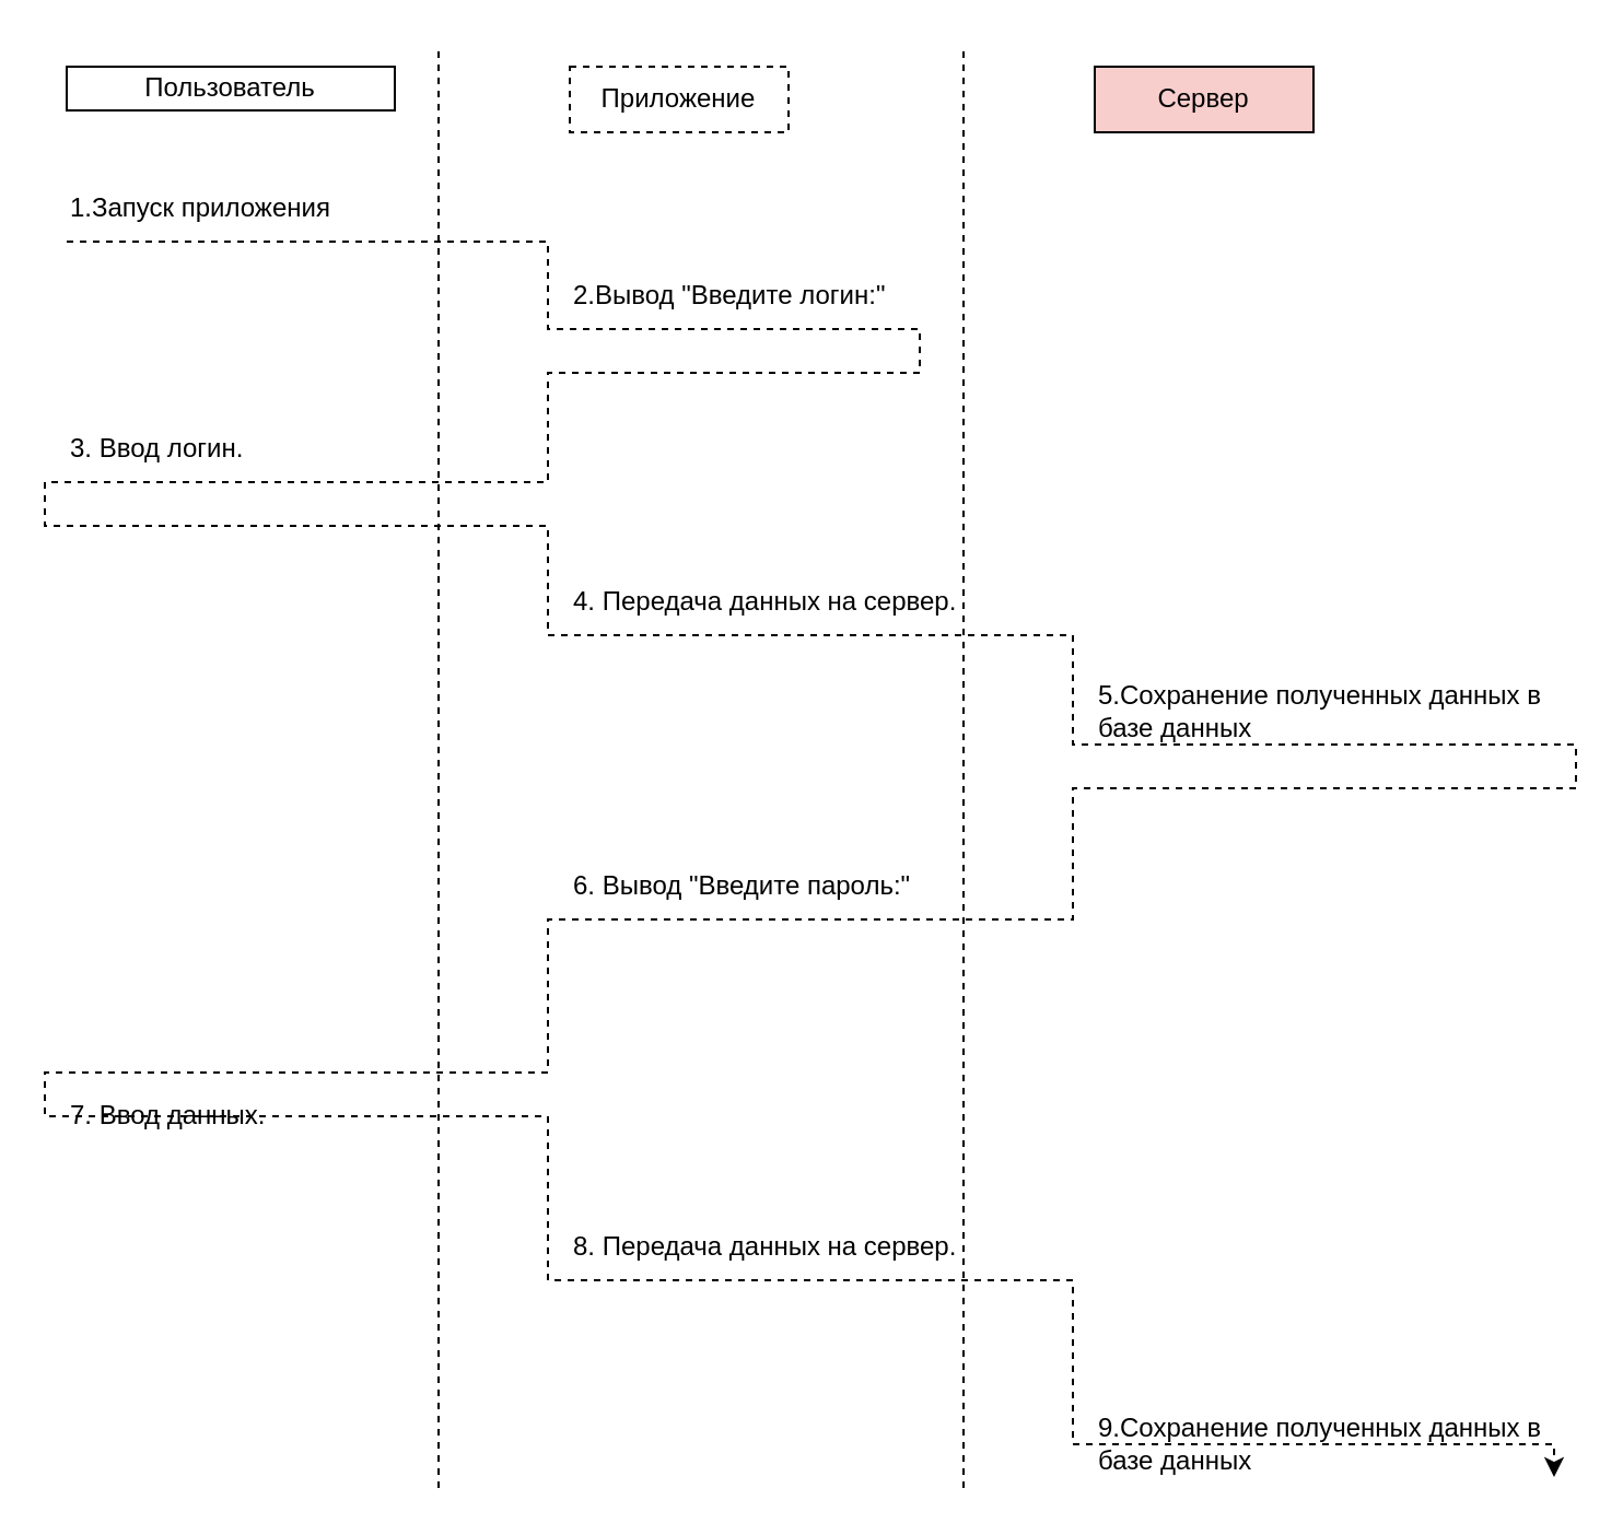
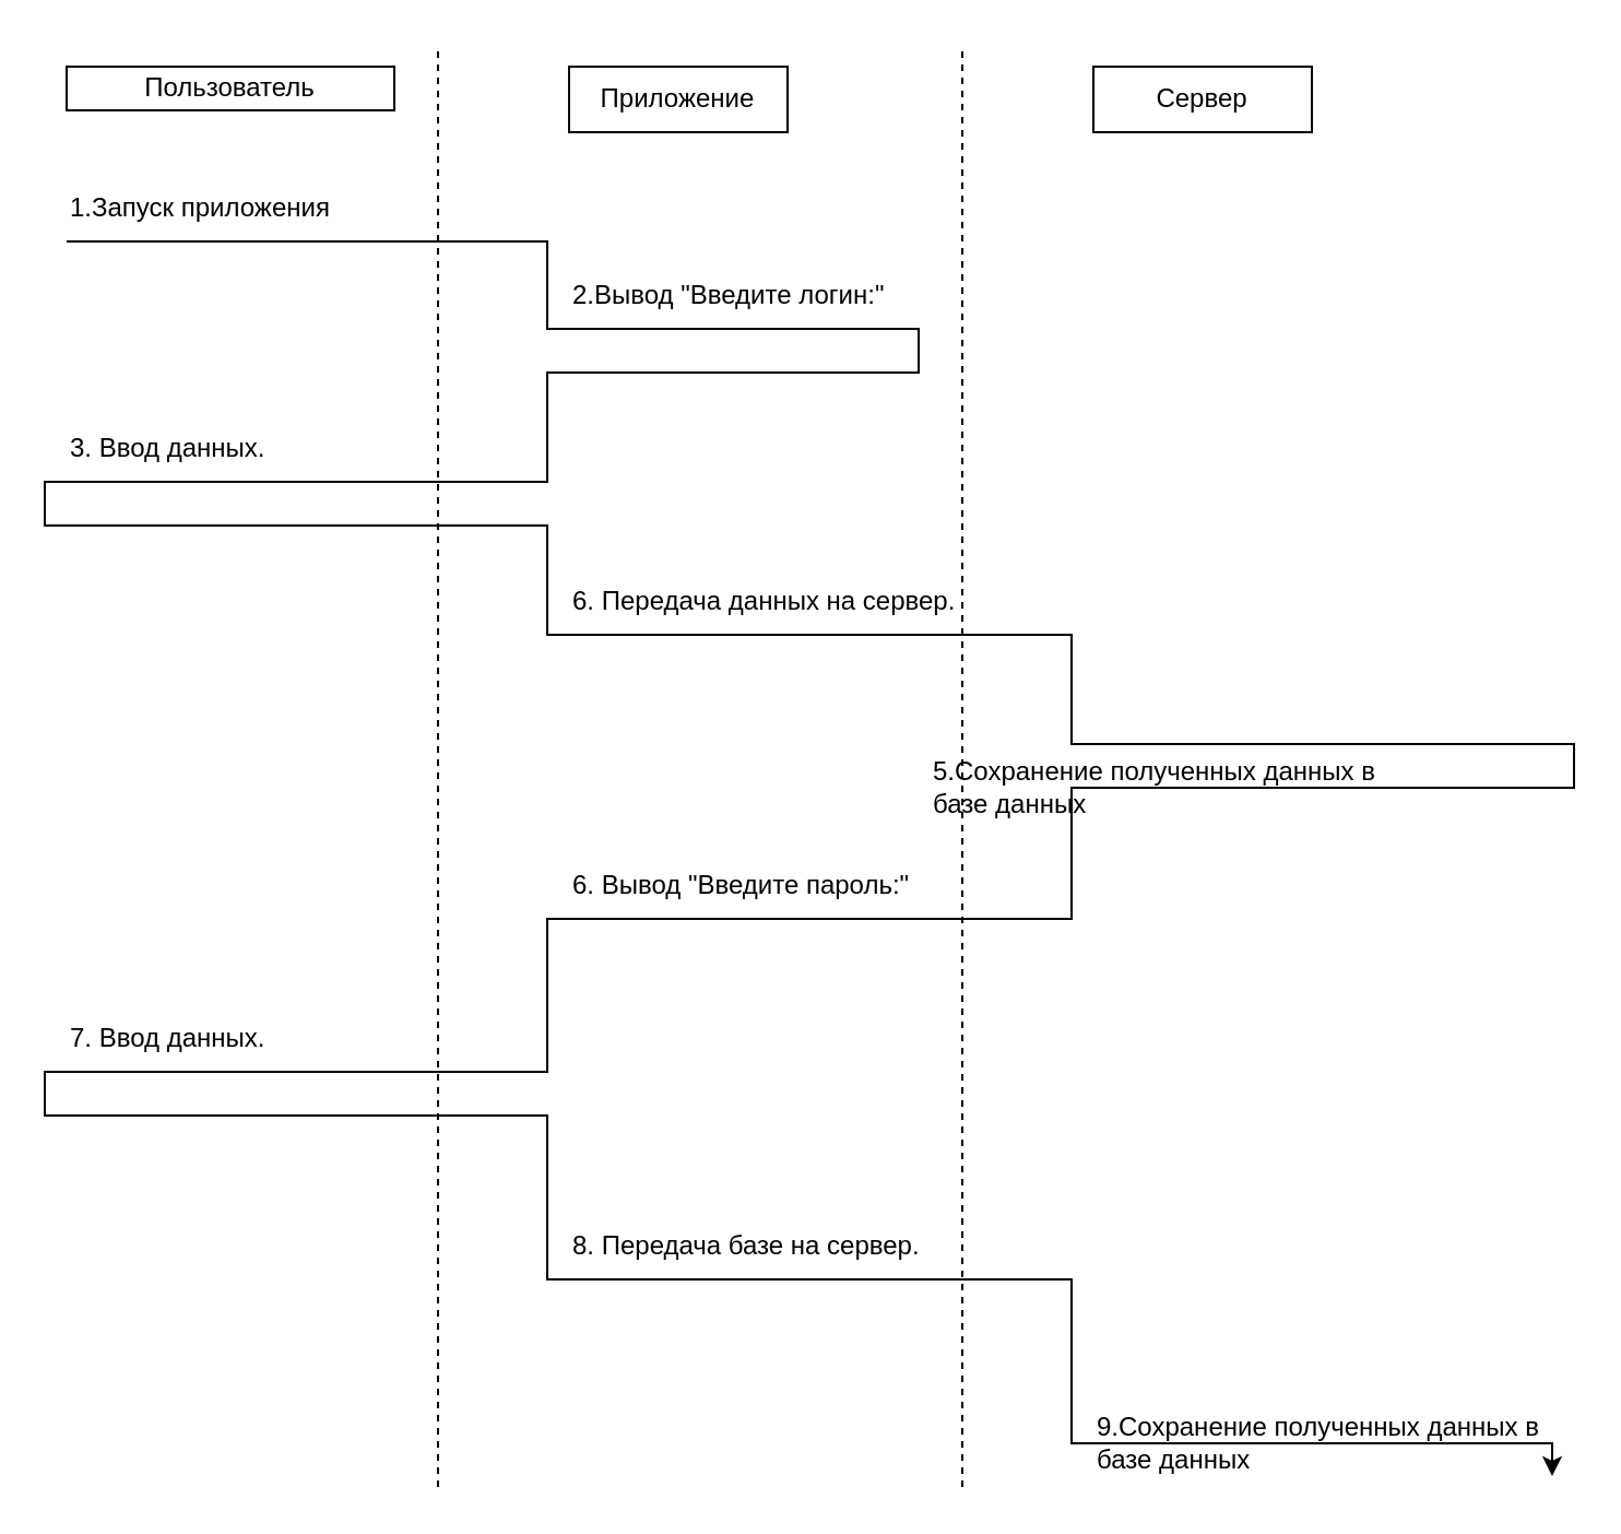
- <mxCell id="6" value="Приложение" style="rounded=0;whiteSpace=wrap;html=1;dashed=1;" vertex="1" parent="1"><mxGeometry x="260" y="30" width="100" height="30" as="geometry" /></mxCell>
+ <mxCell id="6" value="Приложение" style="rounded=0;whiteSpace=wrap;html=1;" vertex="1" parent="1"><mxGeometry x="260" y="30" width="100" height="30" as="geometry" /></mxCell>
- <mxCell id="3" value="Сервер" style="rounded=0;whiteSpace=wrap;html=1;fillColor=#f8cecc;" parent="1" vertex="1"><mxGeometry x="500" y="30" width="100" height="30" as="geometry" /></mxCell>
+ <mxCell id="3" value="Сервер" style="rounded=0;whiteSpace=wrap;html=1;" parent="1" vertex="1"><mxGeometry x="500" y="30" width="100" height="30" as="geometry" /></mxCell>
- <mxCell id="9" value="3. Ввод логин." style="text;html=1;strokeColor=none;fillColor=none;align=left;verticalAlign=middle;whiteSpace=wrap;rounded=0;" vertex="1" parent="1"><mxGeometry x="30" y="190" width="210" height="30" as="geometry" /></mxCell>
+ <mxCell id="9" value="3. Ввод данных." style="text;html=1;strokeColor=none;fillColor=none;align=left;verticalAlign=middle;whiteSpace=wrap;rounded=0;" vertex="1" parent="1"><mxGeometry x="30" y="190" width="210" height="30" as="geometry" /></mxCell>
- <mxCell id="10" value="4. Передача данных на сервер." style="text;html=1;strokeColor=none;fillColor=none;align=left;verticalAlign=middle;whiteSpace=wrap;rounded=0;" vertex="1" parent="1"><mxGeometry x="260" y="260" width="210" height="30" as="geometry" /></mxCell>
+ <mxCell id="10" value="6. Передача данных на сервер." style="text;html=1;strokeColor=none;fillColor=none;align=left;verticalAlign=middle;whiteSpace=wrap;rounded=0;" vertex="1" parent="1"><mxGeometry x="260" y="260" width="210" height="30" as="geometry" /></mxCell>
- <mxCell id="11" value="5.Сохранение полученных данных в базе данных" style="text;html=1;strokeColor=none;fillColor=none;align=left;verticalAlign=middle;whiteSpace=wrap;rounded=0;" vertex="1" parent="1"><mxGeometry x="500" y="310" width="210" height="30" as="geometry" /></mxCell>
+ <mxCell id="11" value="5.Сохранение полученных данных в базе данных" style="text;html=1;strokeColor=none;fillColor=none;align=left;verticalAlign=middle;whiteSpace=wrap;rounded=0;" vertex="1" parent="1"><mxGeometry x="425" y="345" width="210" height="30" as="geometry" /></mxCell>
- <mxCell id="7" style="edgeStyle=orthogonalEdgeStyle;rounded=0;orthogonalLoop=1;jettySize=auto;html=1;exitX=0;exitY=1;exitDx=0;exitDy=0;entryX=1;entryY=1;entryDx=0;entryDy=0;dashed=1;" edge="1" parent="1" source="8" target="15"><mxGeometry relative="1" as="geometry"><Array as="points"><mxPoint x="250" y="110" /><mxPoint x="250" y="150" /><mxPoint x="420" y="150" /><mxPoint x="420" y="170" /><mxPoint x="250" y="170" /><mxPoint x="250" y="220" /><mxPoint x="20" y="220" /><mxPoint x="20" y="240" /><mxPoint x="250" y="240" /><mxPoint x="250" y="290" /><mxPoint x="490" y="290" /><mxPoint x="490" y="340" /><mxPoint x="720" y="340" /><mxPoint x="720" y="360" /><mxPoint x="490" y="360" /><mxPoint x="490" y="420" /><mxPoint x="250" y="420" /><mxPoint x="250" y="490" /><mxPoint x="20" y="490" /><mxPoint x="20" y="510" /><mxPoint x="250" y="510" /><mxPoint x="250" y="585" /><mxPoint x="490" y="585" /><mxPoint x="490" y="660" /></Array></mxGeometry></mxCell>
+ <mxCell id="7" style="edgeStyle=orthogonalEdgeStyle;rounded=0;orthogonalLoop=1;jettySize=auto;html=1;exitX=0;exitY=1;exitDx=0;exitDy=0;entryX=1;entryY=1;entryDx=0;entryDy=0;" edge="1" parent="1" source="8" target="15"><mxGeometry relative="1" as="geometry"><Array as="points"><mxPoint x="250" y="110" /><mxPoint x="250" y="150" /><mxPoint x="420" y="150" /><mxPoint x="420" y="170" /><mxPoint x="250" y="170" /><mxPoint x="250" y="220" /><mxPoint x="20" y="220" /><mxPoint x="20" y="240" /><mxPoint x="250" y="240" /><mxPoint x="250" y="290" /><mxPoint x="490" y="290" /><mxPoint x="490" y="340" /><mxPoint x="720" y="340" /><mxPoint x="720" y="360" /><mxPoint x="490" y="360" /><mxPoint x="490" y="420" /><mxPoint x="250" y="420" /><mxPoint x="250" y="490" /><mxPoint x="20" y="490" /><mxPoint x="20" y="510" /><mxPoint x="250" y="510" /><mxPoint x="250" y="585" /><mxPoint x="490" y="585" /><mxPoint x="490" y="660" /></Array></mxGeometry></mxCell>
- <mxCell id="13" value="7. Ввод данных." style="text;html=1;strokeColor=none;fillColor=none;align=left;verticalAlign=middle;whiteSpace=wrap;rounded=0;" vertex="1" parent="1"><mxGeometry x="30" y="495" width="210" height="30" as="geometry" /></mxCell>
+ <mxCell id="13" value="7. Ввод данных." style="text;html=1;strokeColor=none;fillColor=none;align=left;verticalAlign=middle;whiteSpace=wrap;rounded=0;" vertex="1" parent="1"><mxGeometry x="30" y="460" width="210" height="30" as="geometry" /></mxCell>
- <mxCell id="14" value="8. Передача данных на сервер." style="text;html=1;strokeColor=none;fillColor=none;align=left;verticalAlign=middle;whiteSpace=wrap;rounded=0;" vertex="1" parent="1"><mxGeometry x="260" y="555" width="210" height="30" as="geometry" /></mxCell>
+ <mxCell id="14" value="8. Передача базе на сервер." style="text;html=1;strokeColor=none;fillColor=none;align=left;verticalAlign=middle;whiteSpace=wrap;rounded=0;" vertex="1" parent="1"><mxGeometry x="260" y="555" width="210" height="30" as="geometry" /></mxCell>
